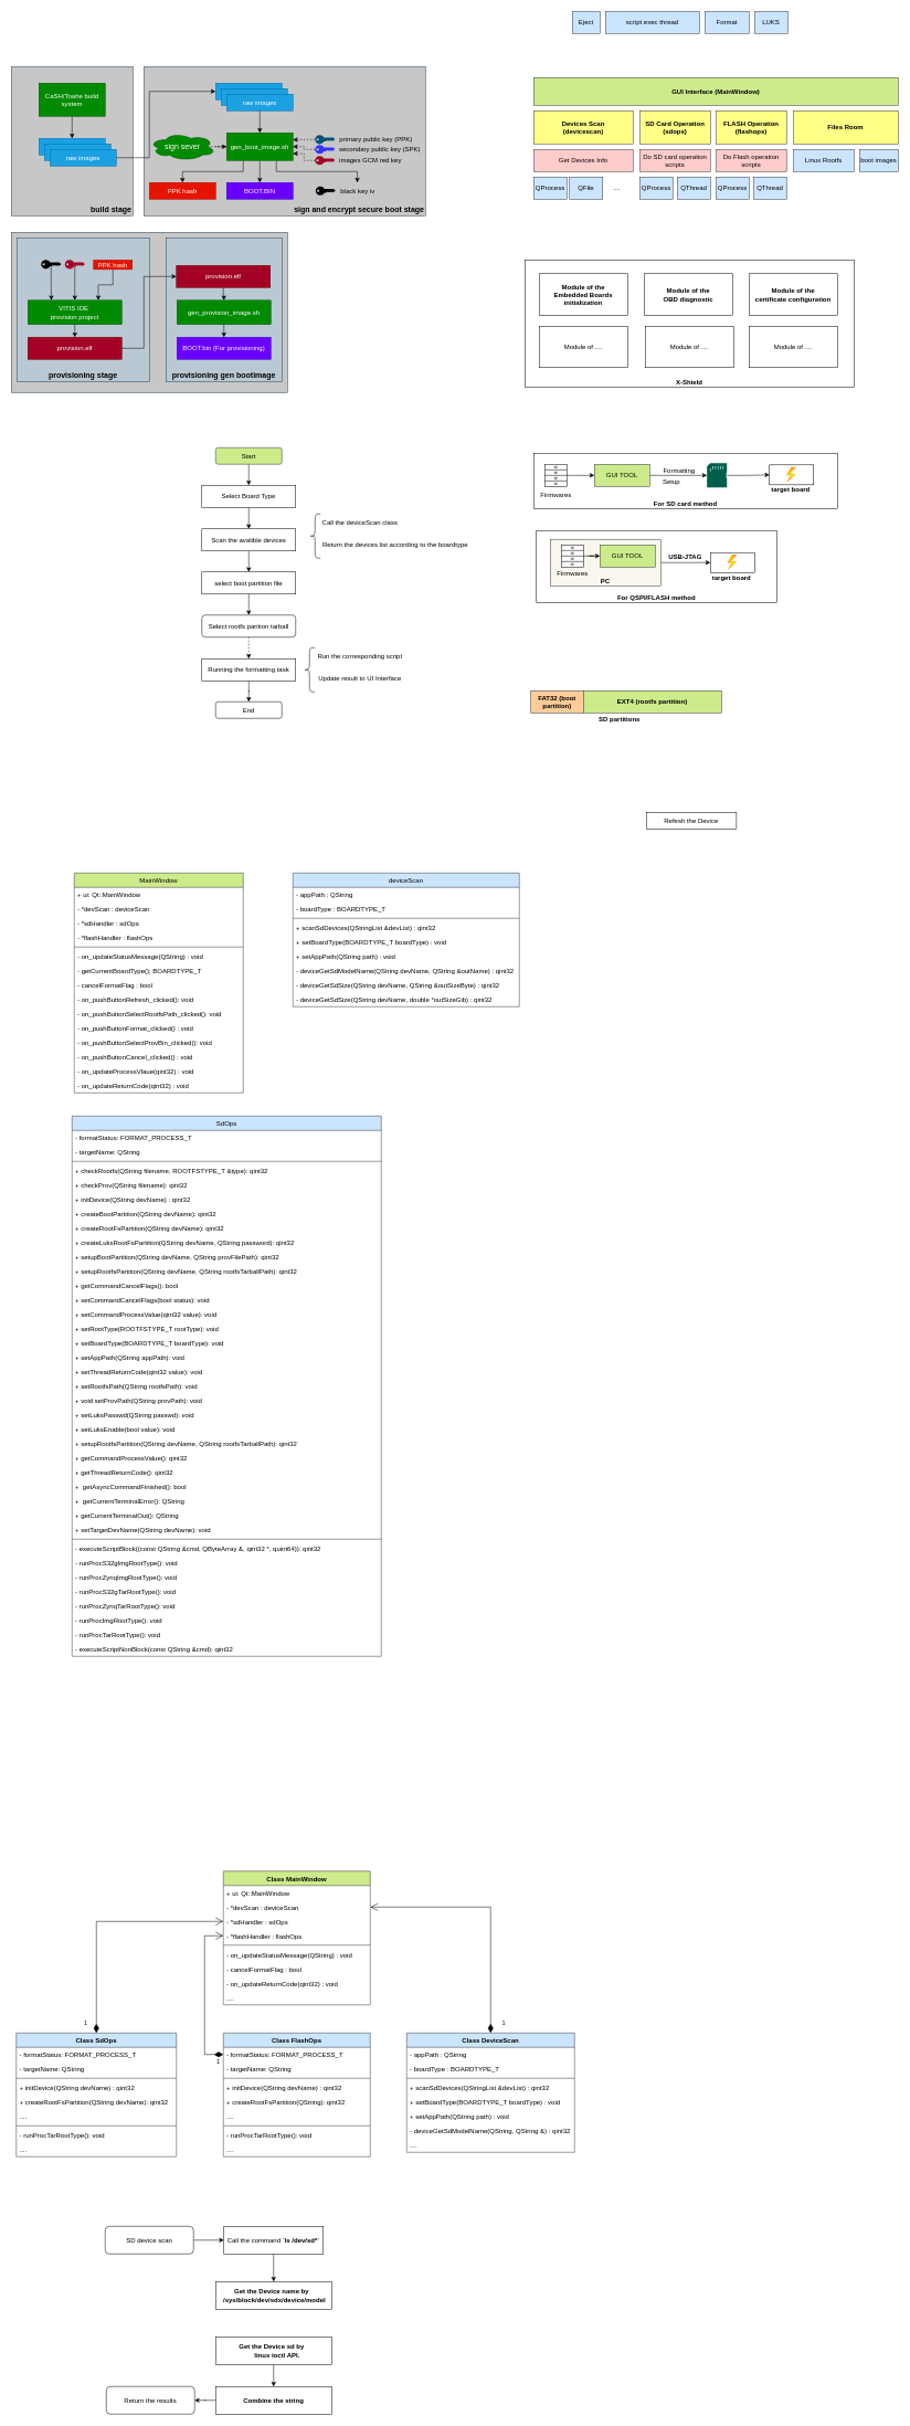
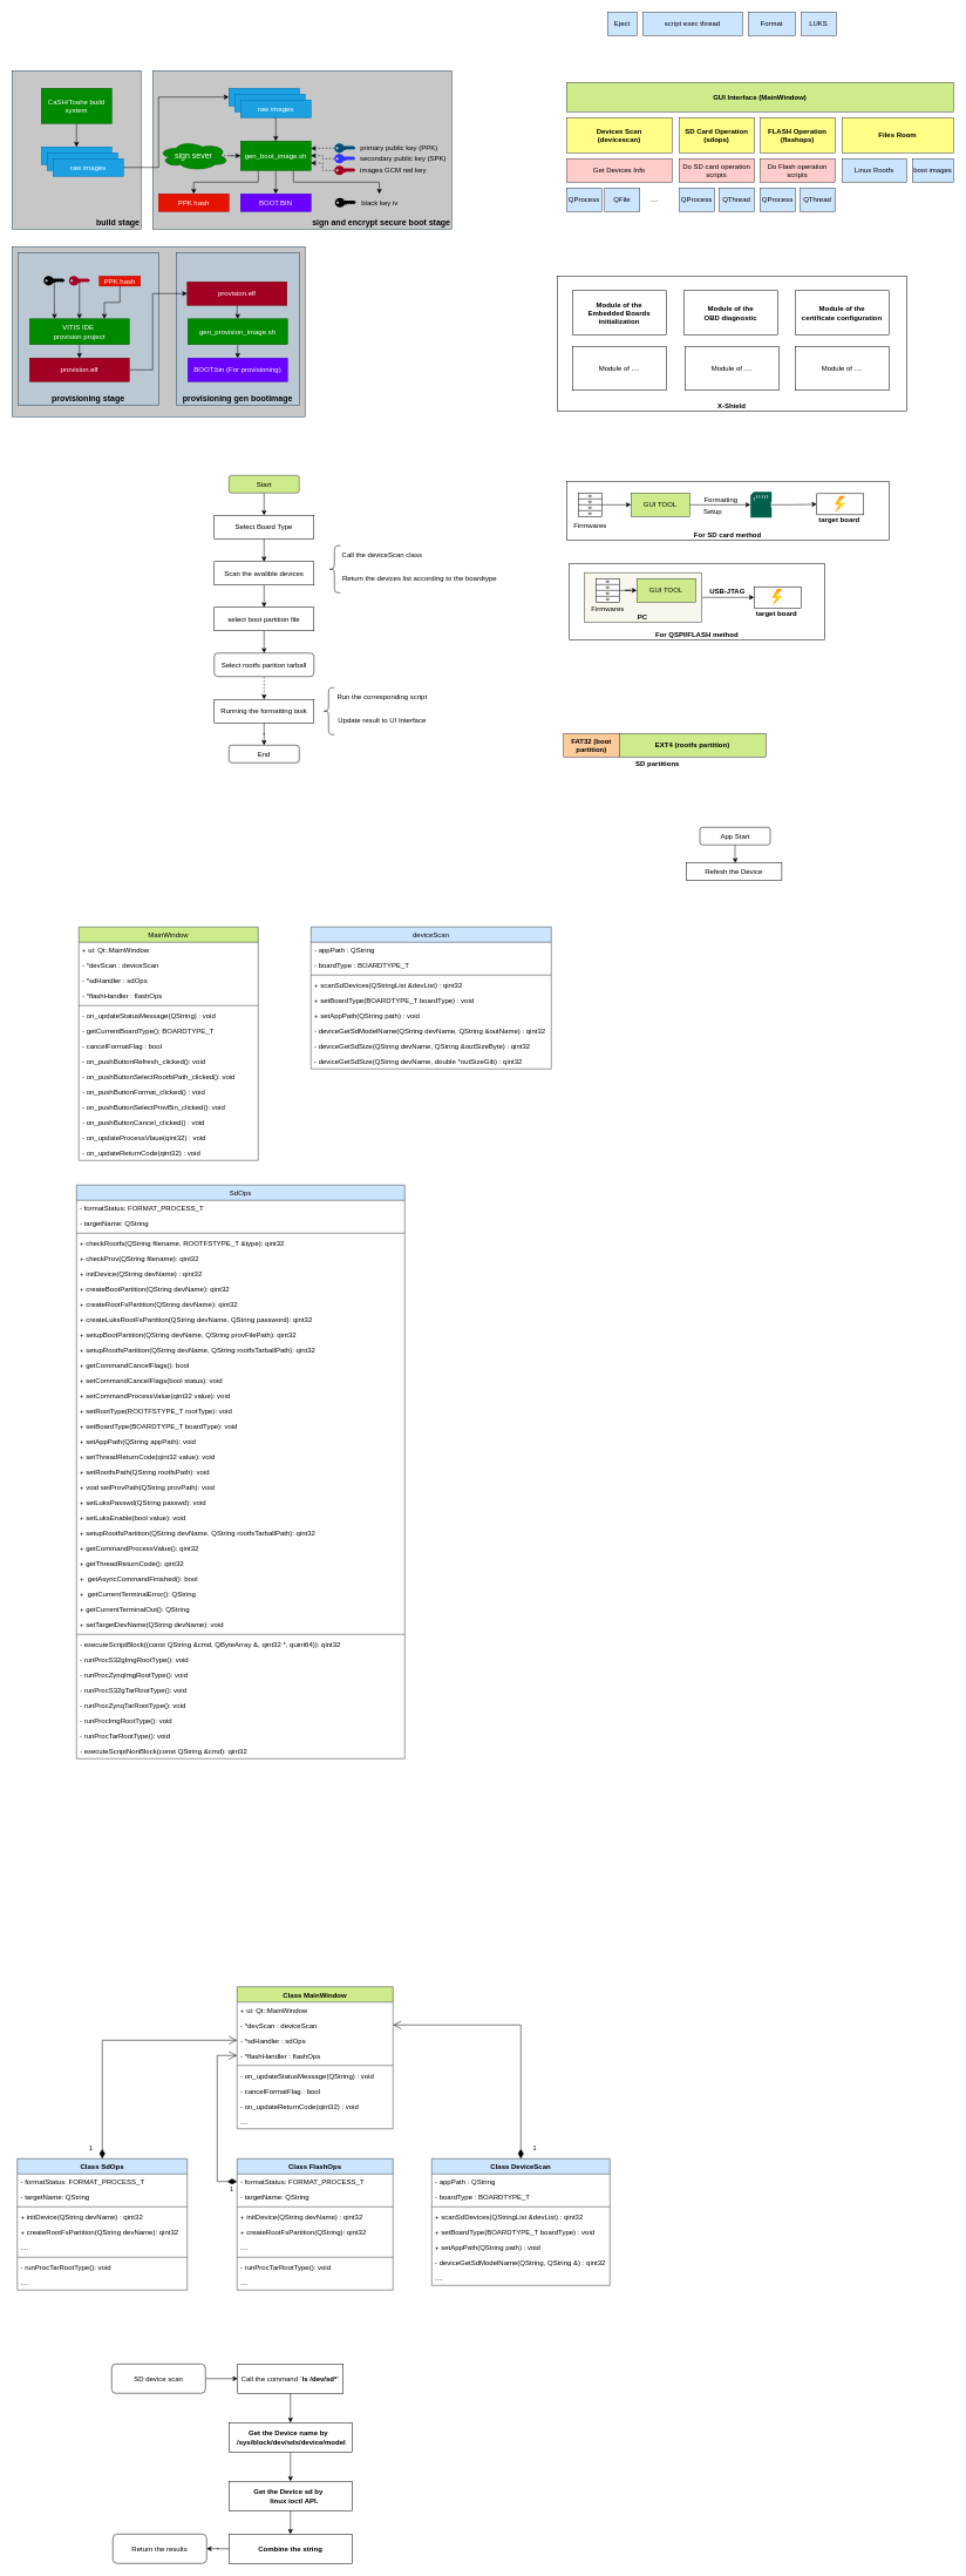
+ <mxCell id="252" value="App Start" style="rounded=1;whiteSpace=wrap;html=1;" vertex="1" parent="1"><mxGeometry x="1193.5" y="1410" width="120" height="30" as="geometry" /></mxCell>
+ <mxCell id="251" style="edgeStyle=orthogonalEdgeStyle;rounded=0;orthogonalLoop=1;jettySize=auto;html=1;entryX=0.516;entryY=0.032;entryDx=0;entryDy=0;entryPerimeter=0;" edge="1" parent="1" source="252" target="253"><mxGeometry relative="1" as="geometry" /></mxCell>
+ <mxCell id="189" style="edgeStyle=orthogonalEdgeStyle;rounded=0;orthogonalLoop=1;jettySize=auto;html=1;exitX=0.5;exitY=1;exitDx=0;exitDy=0;" parent="1" source="190" target="192" edge="1"><mxGeometry relative="1" as="geometry" /></mxCell>
